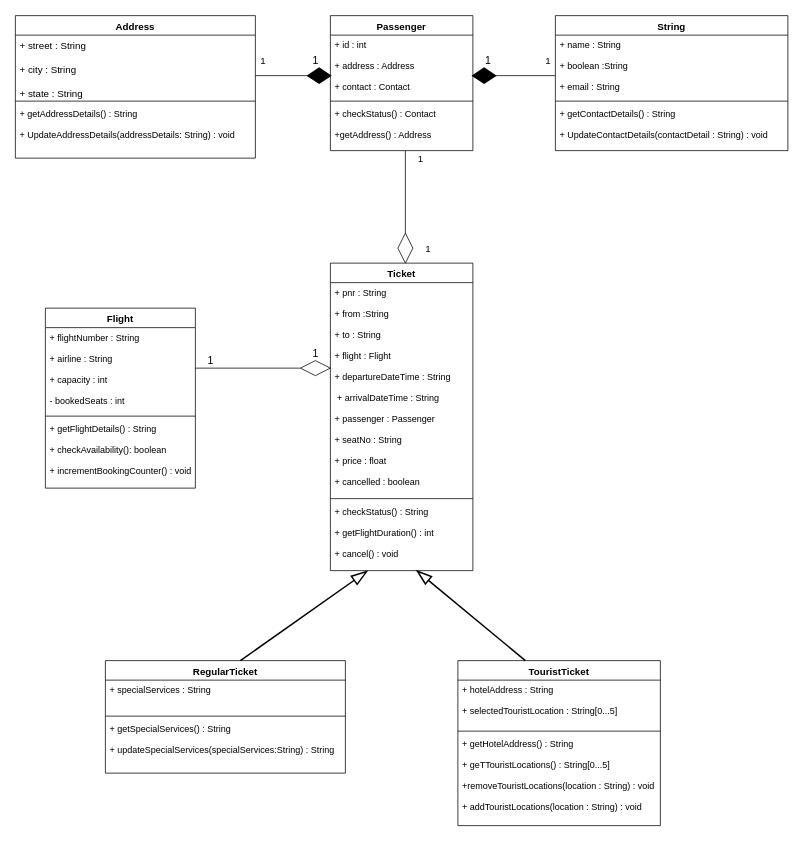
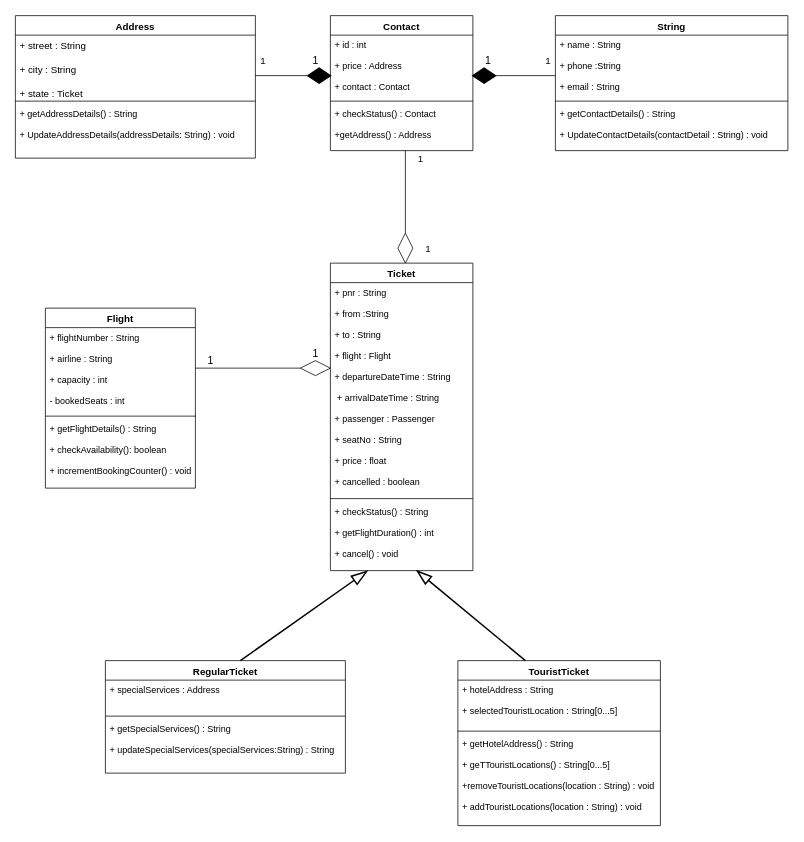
- <mxCell id="18" value="Passenger" style="swimlane;fontStyle=1;align=center;verticalAlign=top;childLayout=stackLayout;horizontal=1;startSize=26;horizontalStack=0;resizeParent=1;resizeParentMax=0;resizeLast=0;collapsible=1;marginBottom=0;fontSize=13;" vertex="1" parent="1"><mxGeometry x="440" y="20" width="190" height="180" as="geometry" /></mxCell>
+ <mxCell id="18" value="Contact" style="swimlane;fontStyle=1;align=center;verticalAlign=top;childLayout=stackLayout;horizontal=1;startSize=26;horizontalStack=0;resizeParent=1;resizeParentMax=0;resizeLast=0;collapsible=1;marginBottom=0;fontSize=13;" vertex="1" parent="1"><mxGeometry x="440" y="20" width="190" height="180" as="geometry" /></mxCell>
- <mxCell id="19" value="+ id : int &#10;&#10;+ address : Address &#10;&#10;+ contact : Contact" style="text;strokeColor=none;fillColor=none;align=left;verticalAlign=top;spacingLeft=4;spacingRight=4;overflow=hidden;rotatable=0;points=[[0,0.5],[1,0.5]];portConstraint=eastwest;" vertex="1" parent="18"><mxGeometry y="26" width="190" height="84" as="geometry" /></mxCell>
+ <mxCell id="19" value="+ id : int &#10;&#10;+ price : Address &#10;&#10;+ contact : Contact" style="text;strokeColor=none;fillColor=none;align=left;verticalAlign=top;spacingLeft=4;spacingRight=4;overflow=hidden;rotatable=0;points=[[0,0.5],[1,0.5]];portConstraint=eastwest;" vertex="1" parent="18"><mxGeometry y="26" width="190" height="84" as="geometry" /></mxCell>
- <mxCell id="11" value="+ name : String&#10;&#10;+ boolean :String&#10;&#10;+ email : String" style="text;strokeColor=none;fillColor=none;align=left;verticalAlign=top;spacingLeft=4;spacingRight=4;overflow=hidden;rotatable=0;points=[[0,0.5],[1,0.5]];portConstraint=eastwest;" vertex="1" parent="10"><mxGeometry y="26" width="310" height="84" as="geometry" /></mxCell>
+ <mxCell id="11" value="+ name : String&#10;&#10;+ phone :String&#10;&#10;+ email : String" style="text;strokeColor=none;fillColor=none;align=left;verticalAlign=top;spacingLeft=4;spacingRight=4;overflow=hidden;rotatable=0;points=[[0,0.5],[1,0.5]];portConstraint=eastwest;" vertex="1" parent="10"><mxGeometry y="26" width="310" height="84" as="geometry" /></mxCell>
- <mxCell id="7" value="+ street : String&#10;&#10;+ city : String&#10;&#10;+ state : String" style="text;strokeColor=none;fillColor=none;align=left;verticalAlign=top;spacingLeft=4;spacingRight=4;overflow=hidden;rotatable=0;points=[[0,0.5],[1,0.5]];portConstraint=eastwest;fontSize=13;" vertex="1" parent="6"><mxGeometry y="26" width="320" height="84" as="geometry" /></mxCell>
+ <mxCell id="7" value="+ street : String&#10;&#10;+ city : String&#10;&#10;+ state : Ticket" style="text;strokeColor=none;fillColor=none;align=left;verticalAlign=top;spacingLeft=4;spacingRight=4;overflow=hidden;rotatable=0;points=[[0,0.5],[1,0.5]];portConstraint=eastwest;fontSize=13;" vertex="1" parent="6"><mxGeometry y="26" width="320" height="84" as="geometry" /></mxCell>
- <mxCell id="23" value="+ specialServices : String" style="text;strokeColor=none;fillColor=none;align=left;verticalAlign=top;spacingLeft=4;spacingRight=4;overflow=hidden;rotatable=0;points=[[0,0.5],[1,0.5]];portConstraint=eastwest;" vertex="1" parent="22"><mxGeometry y="26" width="320" height="44" as="geometry" /></mxCell>
+ <mxCell id="23" value="+ specialServices : Address" style="text;strokeColor=none;fillColor=none;align=left;verticalAlign=top;spacingLeft=4;spacingRight=4;overflow=hidden;rotatable=0;points=[[0,0.5],[1,0.5]];portConstraint=eastwest;" vertex="1" parent="22"><mxGeometry y="26" width="320" height="44" as="geometry" /></mxCell>
